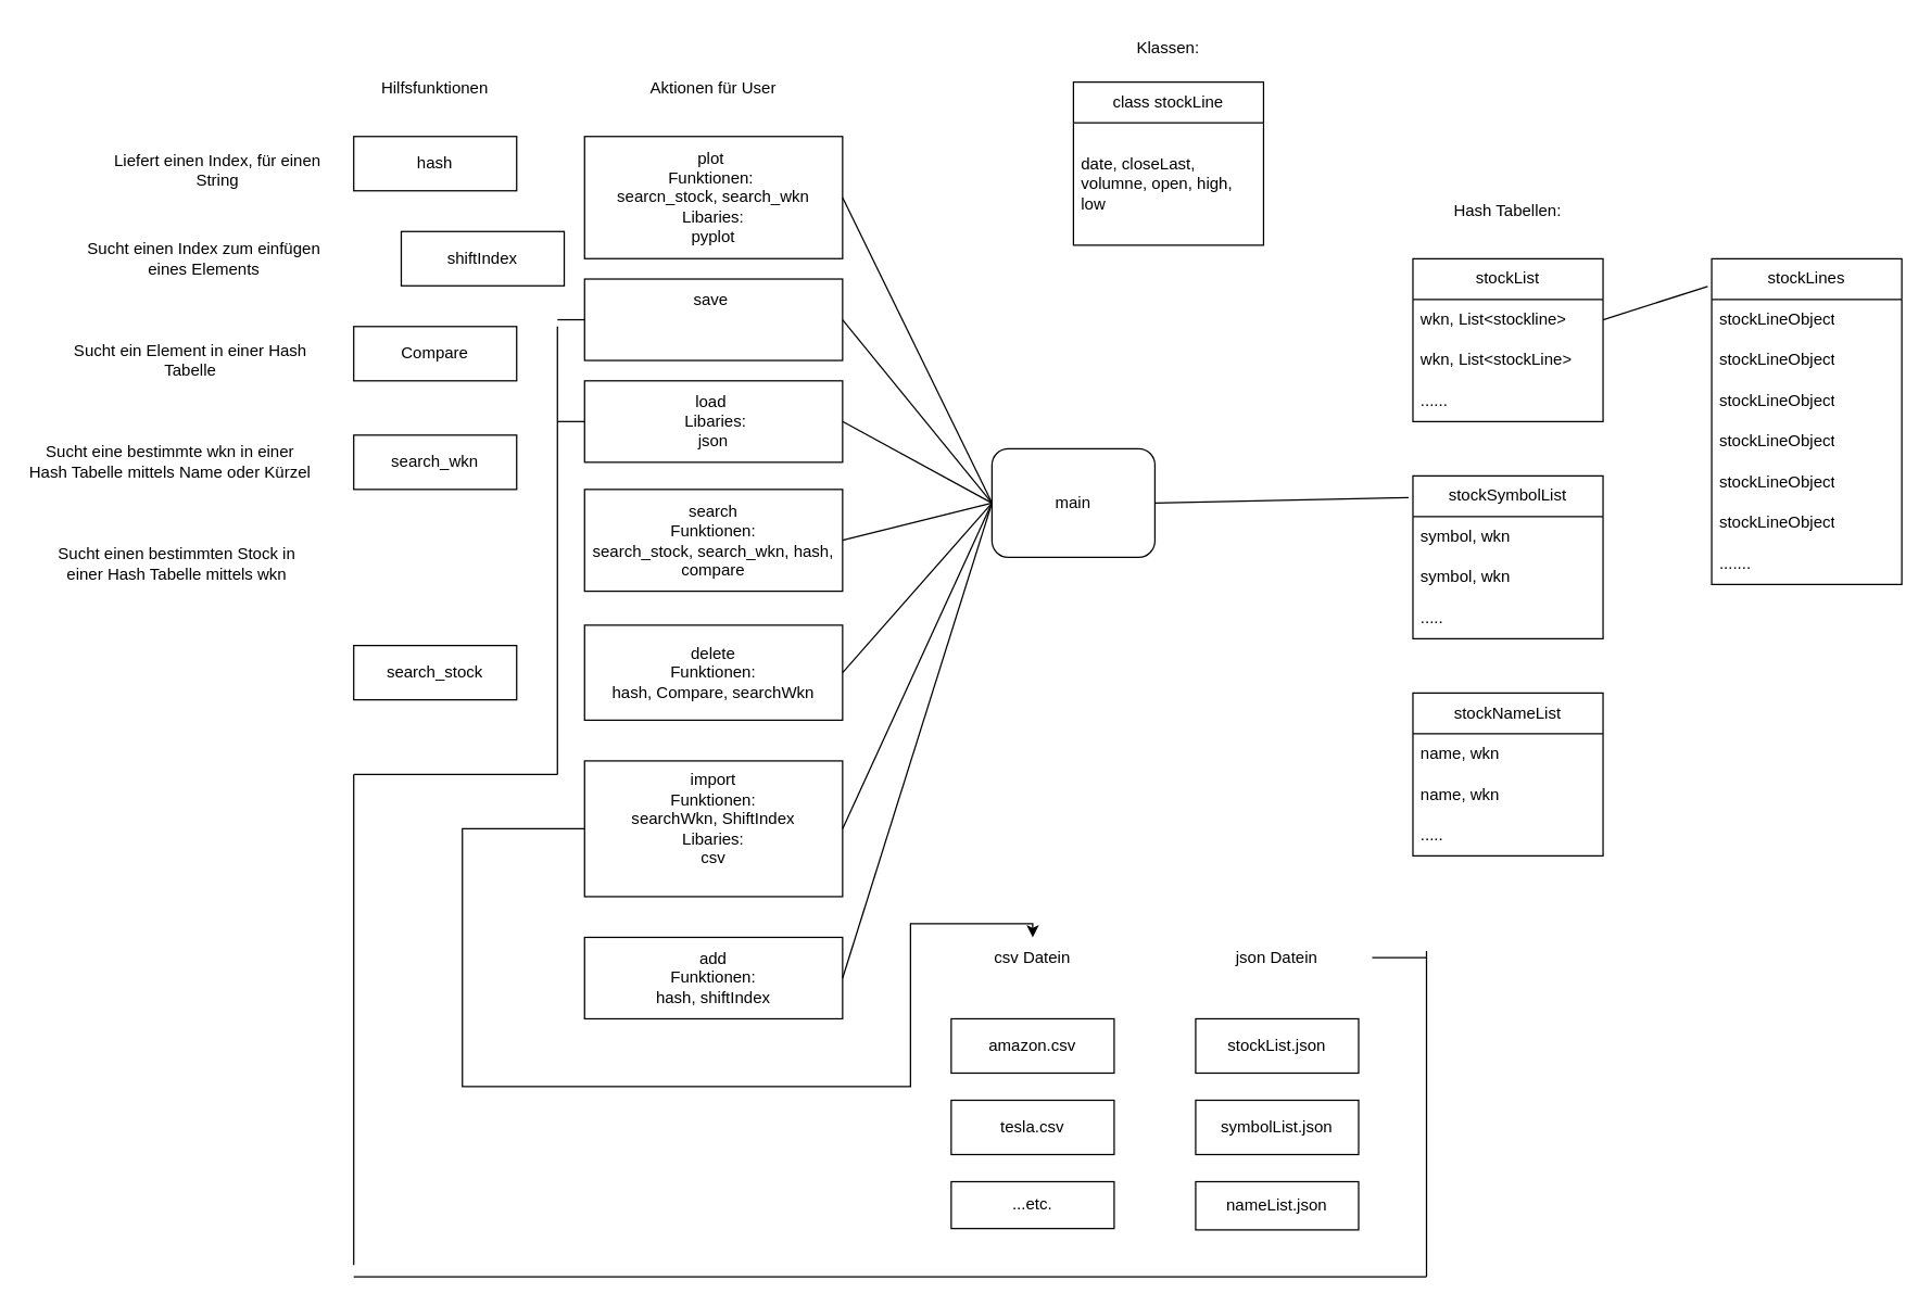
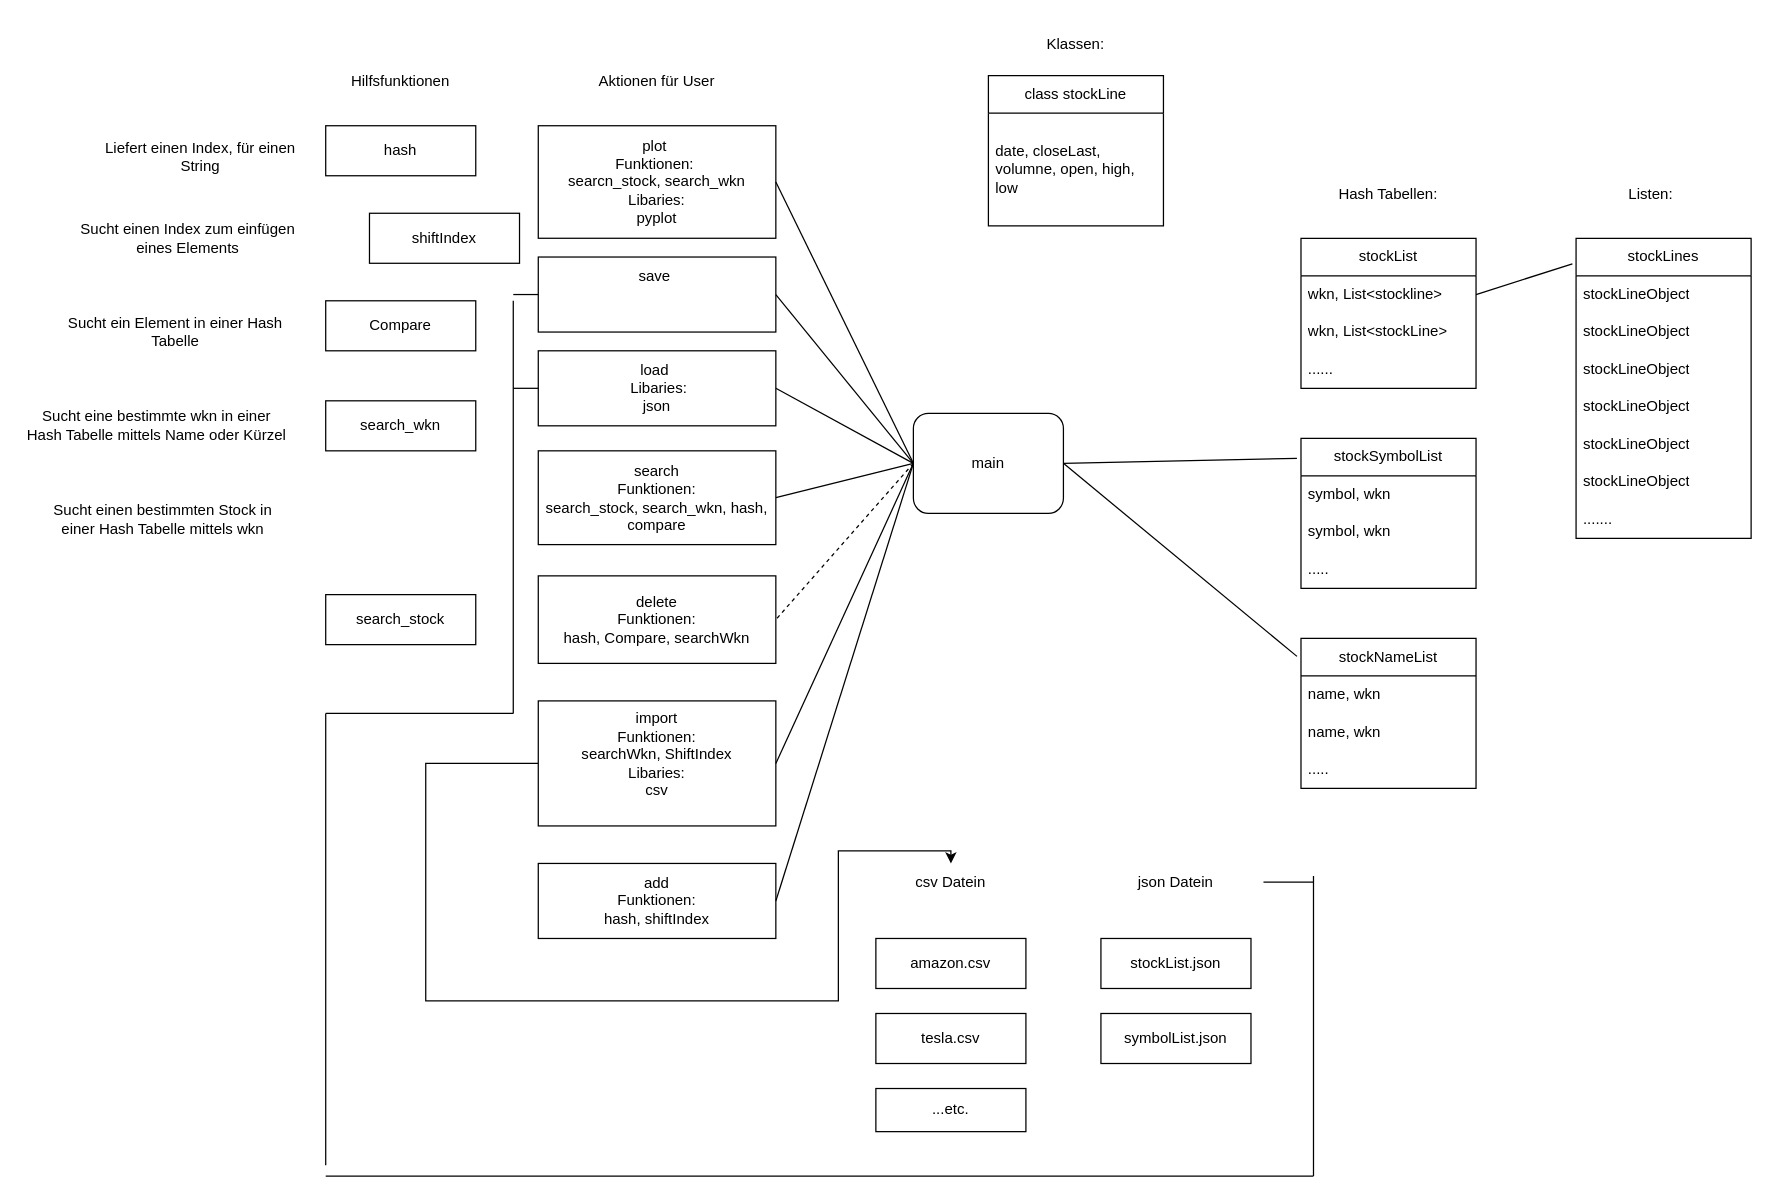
+ <mxCell id="41" value="Listen:" style="text;html=1;align=center;verticalAlign=middle;whiteSpace=wrap;rounded=0;" vertex="1" parent="1"><mxGeometry x="1240" y="140" width="160" height="30" as="geometry" /></mxCell>
- <mxCell id="13" value="" style="endArrow=none;html=1;rounded=0;entryX=1;entryY=0.5;entryDx=0;entryDy=0;exitX=0;exitY=0.5;exitDx=0;exitDy=0;" edge="1" parent="1" source="2" target="6"><mxGeometry width="50" height="50" relative="1" as="geometry"><mxPoint x="800" y="340" as="sourcePoint" /><mxPoint x="710" y="220" as="targetPoint" /></mxGeometry></mxCell>
+ <mxCell id="13" value="" style="endArrow=none;html=1;rounded=0;entryX=1;entryY=0.5;entryDx=0;entryDy=0;exitX=0;exitY=0.5;exitDx=0;exitDy=0;dashed=1;" edge="1" parent="1" source="2" target="6"><mxGeometry width="50" height="50" relative="1" as="geometry"><mxPoint x="800" y="340" as="sourcePoint" /><mxPoint x="710" y="220" as="targetPoint" /></mxGeometry></mxCell>
+ <mxCell id="43" value="" style="endArrow=none;html=1;rounded=0;entryX=-0.023;entryY=0.12;entryDx=0;entryDy=0;entryPerimeter=0;exitX=1;exitY=0.5;exitDx=0;exitDy=0;" edge="1" parent="1" source="2" target="29"><mxGeometry width="50" height="50" relative="1" as="geometry"><mxPoint x="900" y="440" as="sourcePoint" /><mxPoint x="950" y="390" as="targetPoint" /></mxGeometry></mxCell>
- <mxCell id="62" value="nameList.json" style="rounded=0;whiteSpace=wrap;html=1;" vertex="1" parent="1"><mxGeometry x="880" y="870" width="120" height="35.5" as="geometry" /></mxCell>
